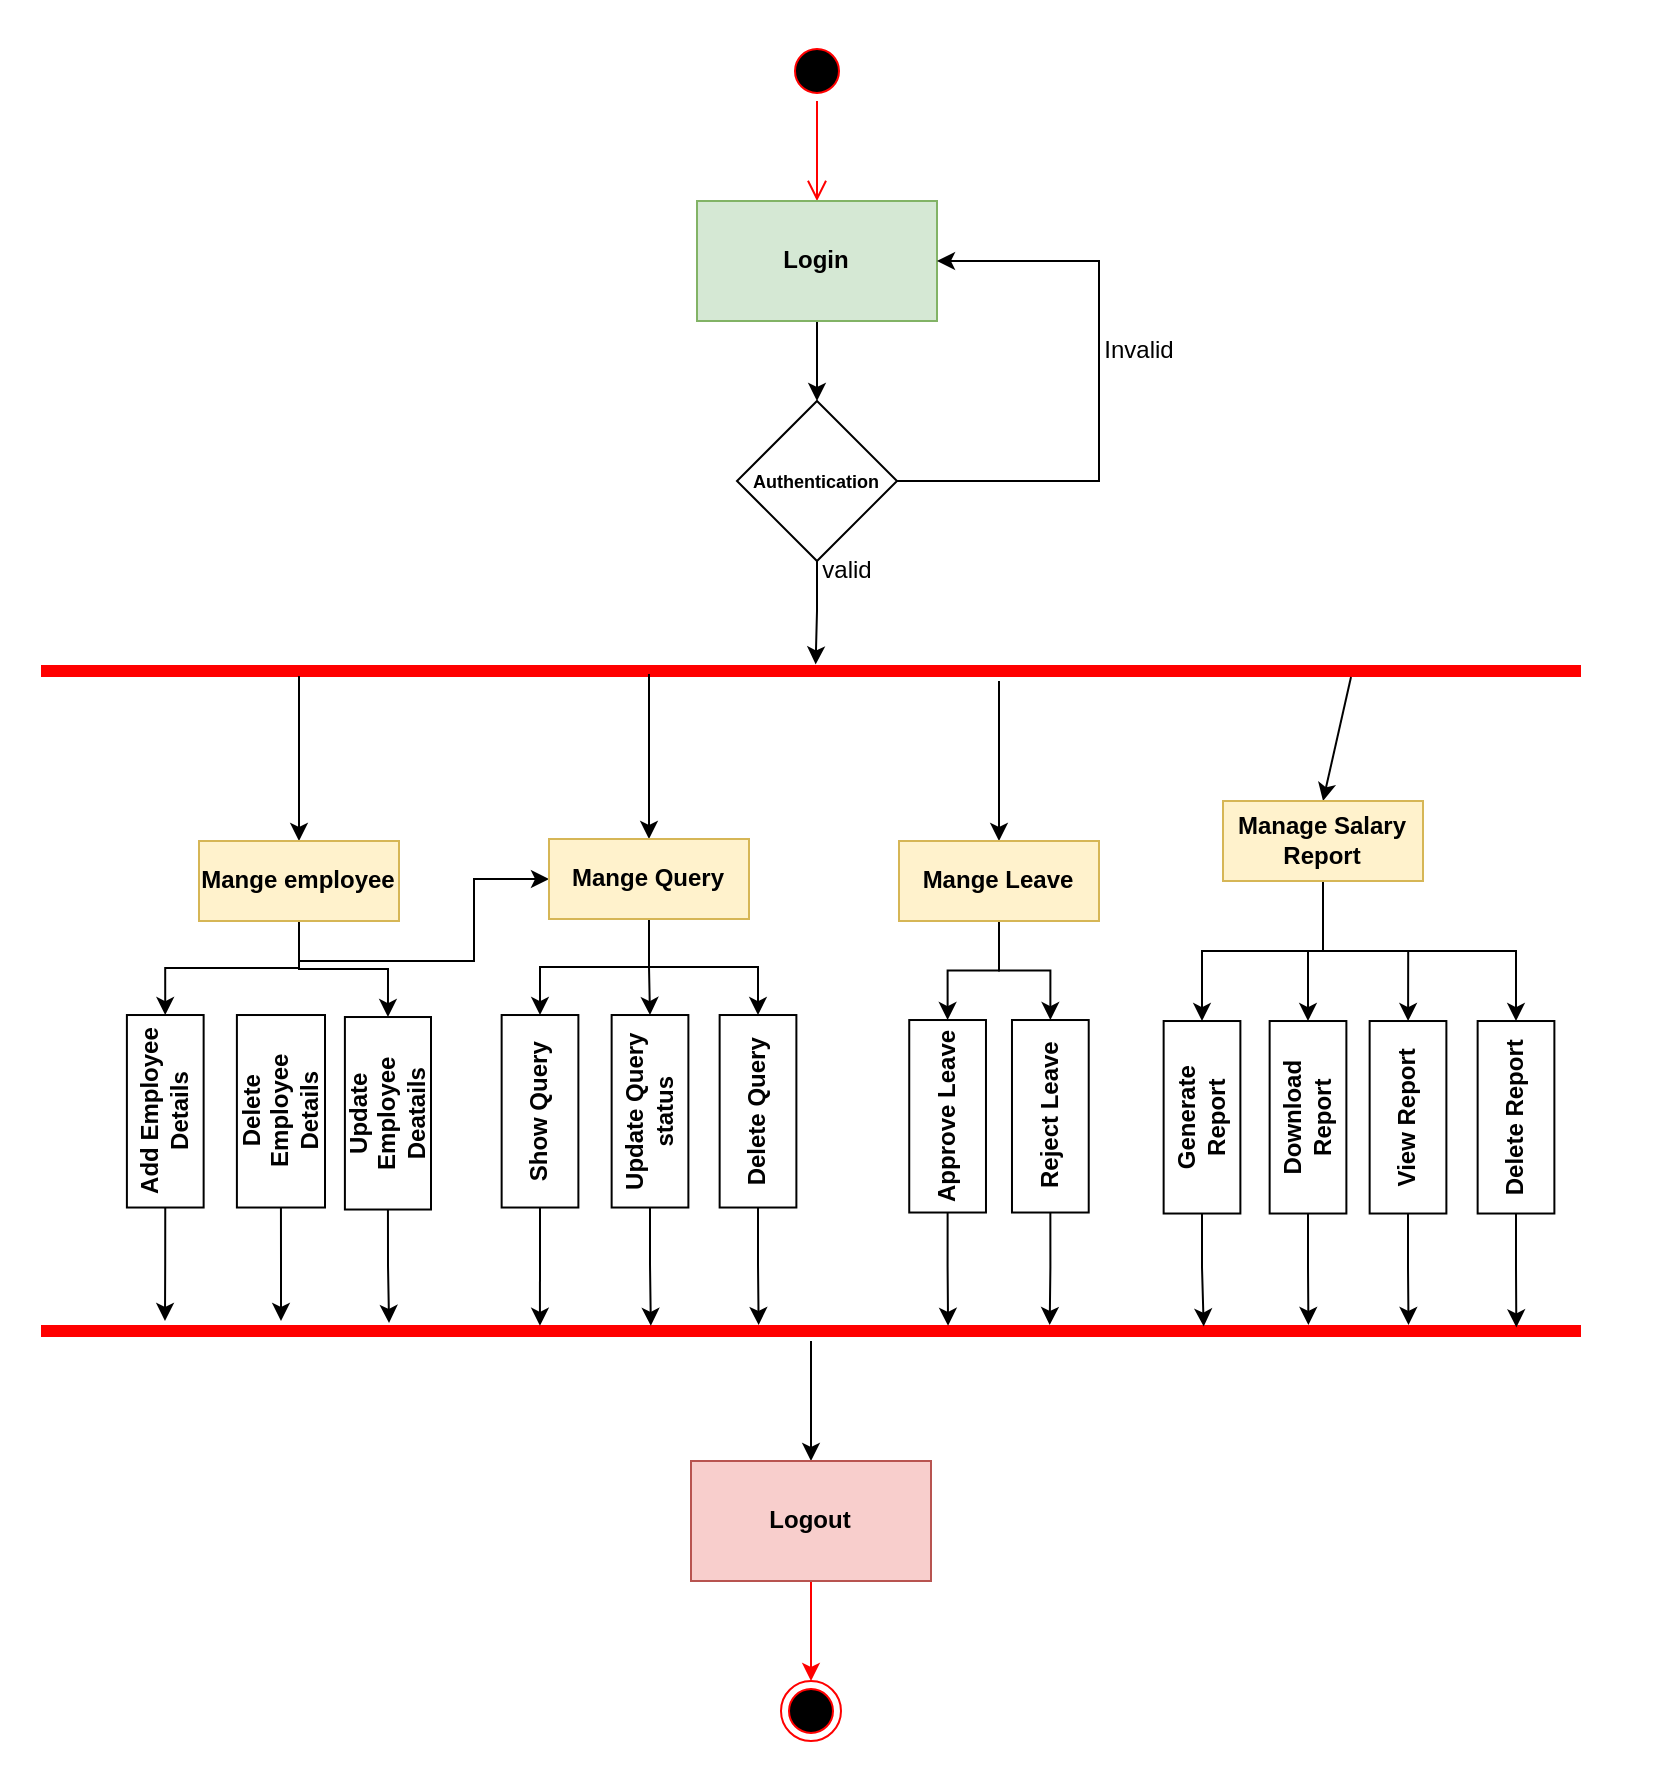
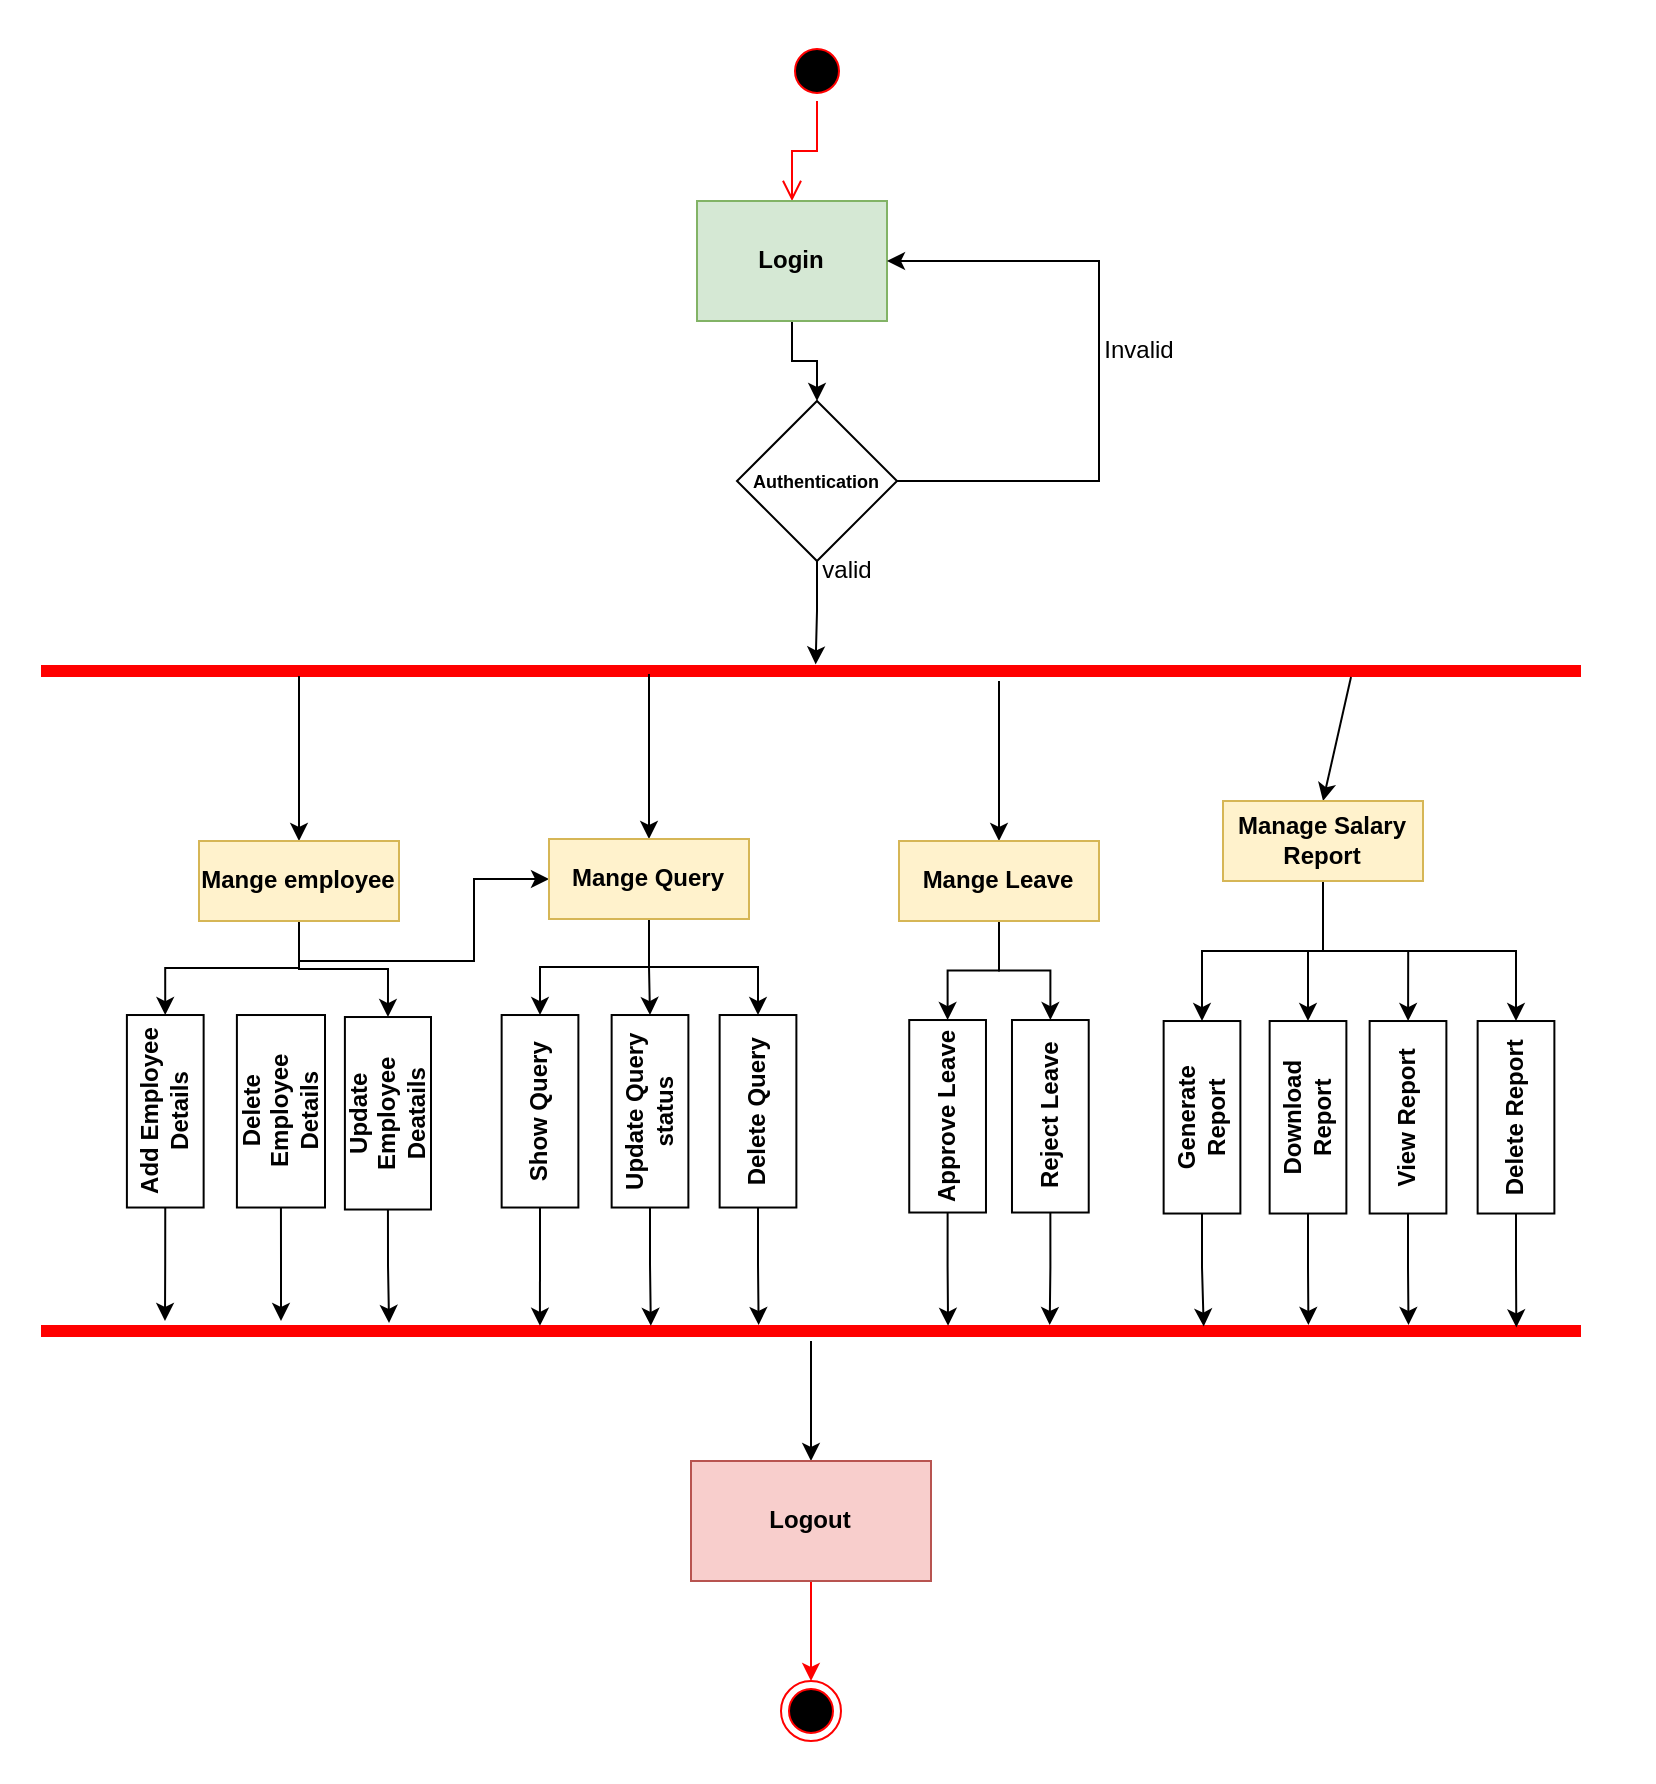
- <mxCell id="5" value="Login" style="rounded=0;whiteSpace=wrap;html=1;fontStyle=1;fillColor=#d5e8d4;strokeColor=#82b366;" parent="1" vertex="1"><mxGeometry x="348" y="100" width="120" height="60" as="geometry" /></mxCell>
+ <mxCell id="5" value="Login" style="rounded=0;whiteSpace=wrap;html=1;fontStyle=1;fillColor=#d5e8d4;strokeColor=#82b366;" parent="1" vertex="1"><mxGeometry x="348" y="100" width="95" height="60" as="geometry" /></mxCell>
